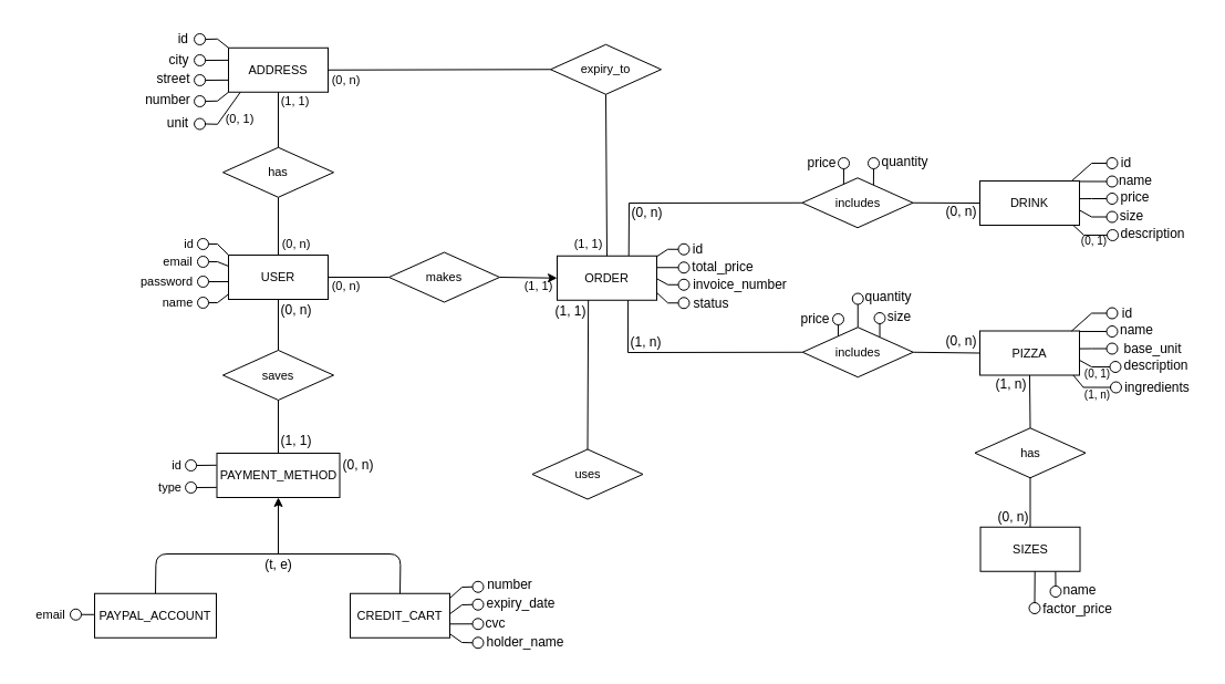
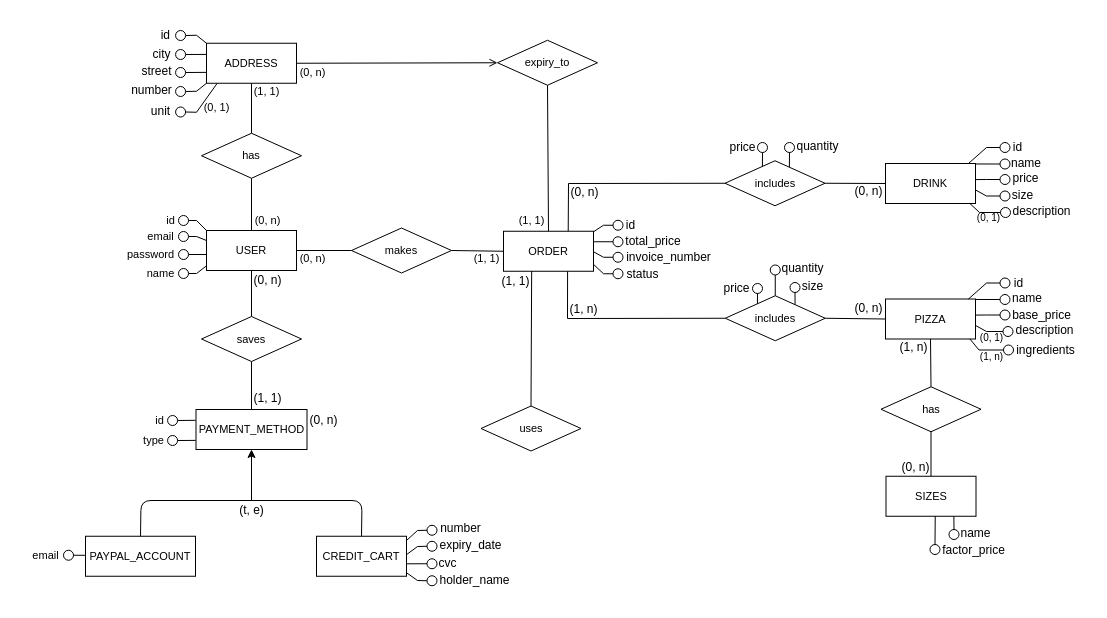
- <mxCell id="74" value="" style="endArrow=none;html=1;rounded=0;fontSize=11;exitX=1;exitY=0.5;exitDx=0;exitDy=0;entryX=0;entryY=0.5;entryDx=0;entryDy=0;" parent="1" source="69" target="73" edge="1"><mxGeometry width="50" height="50" relative="1" as="geometry"><mxPoint x="261" y="240" as="sourcePoint" /><mxPoint x="261" y="188" as="targetPoint" /><Array as="points" /></mxGeometry></mxCell>
+ <mxCell id="74" value="" style="endArrow=open;html=1;rounded=0;fontSize=11;exitX=1;exitY=0.5;exitDx=0;exitDy=0;entryX=0;entryY=0.5;entryDx=0;entryDy=0;" parent="1" source="69" target="73" edge="1"><mxGeometry width="50" height="50" relative="1" as="geometry"><mxPoint x="261" y="240" as="sourcePoint" /><mxPoint x="261" y="188" as="targetPoint" /><Array as="points" /></mxGeometry></mxCell>
- <mxCell id="36" value="" style="endArrow=classic;html=1;rounded=0;fontSize=11;exitX=1;exitY=0.5;exitDx=0;exitDy=0;entryX=0;entryY=0.5;entryDx=0;entryDy=0;" parent="1" source="17" target="23" edge="1"><mxGeometry width="50" height="50" relative="1" as="geometry"><mxPoint x="306" y="260" as="sourcePoint" /><mxPoint x="363" y="260" as="targetPoint" /><Array as="points" /></mxGeometry></mxCell>
+ <mxCell id="36" value="" style="endArrow=none;html=1;rounded=0;fontSize=11;exitX=1;exitY=0.5;exitDx=0;exitDy=0;entryX=0;entryY=0.5;entryDx=0;entryDy=0;" parent="1" source="17" target="23" edge="1"><mxGeometry width="50" height="50" relative="1" as="geometry"><mxPoint x="306" y="260" as="sourcePoint" /><mxPoint x="363" y="260" as="targetPoint" /><Array as="points" /></mxGeometry></mxCell>
- <mxCell id="42" value="base_unit" style="text;html=1;align=center;verticalAlign=middle;resizable=0;points=[];autosize=1;strokeColor=none;fillColor=none;" parent="1" vertex="1"><mxGeometry x="1000.5" y="299.5" width="80" height="30" as="geometry" /></mxCell>
+ <mxCell id="42" value="base_price" style="text;html=1;align=center;verticalAlign=middle;resizable=0;points=[];autosize=1;strokeColor=none;fillColor=none;" parent="1" vertex="1"><mxGeometry x="1000.5" y="299.5" width="80" height="30" as="geometry" /></mxCell>
